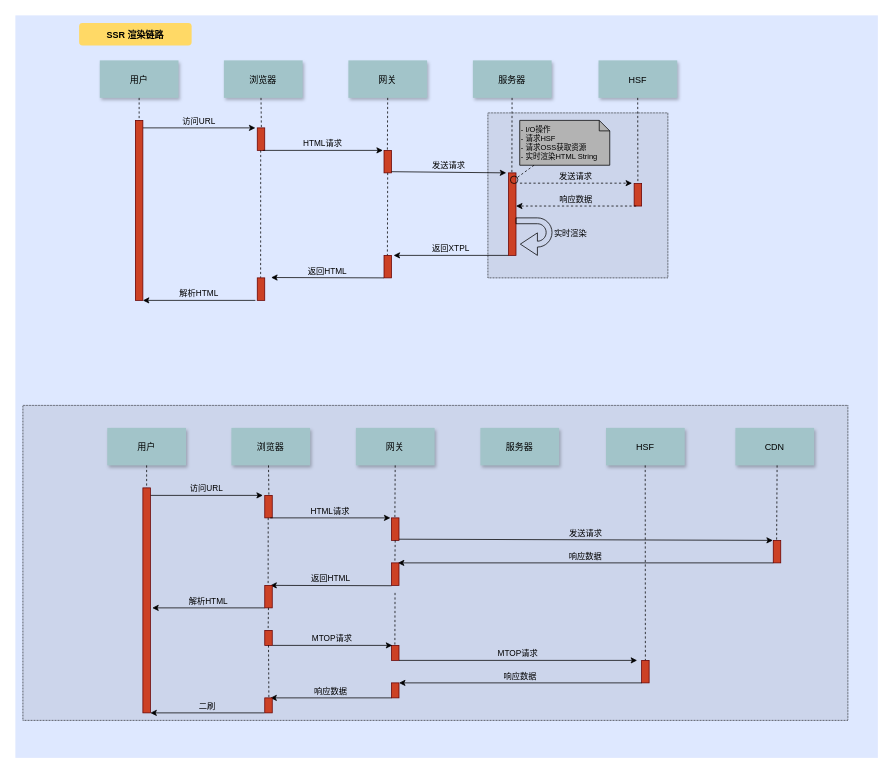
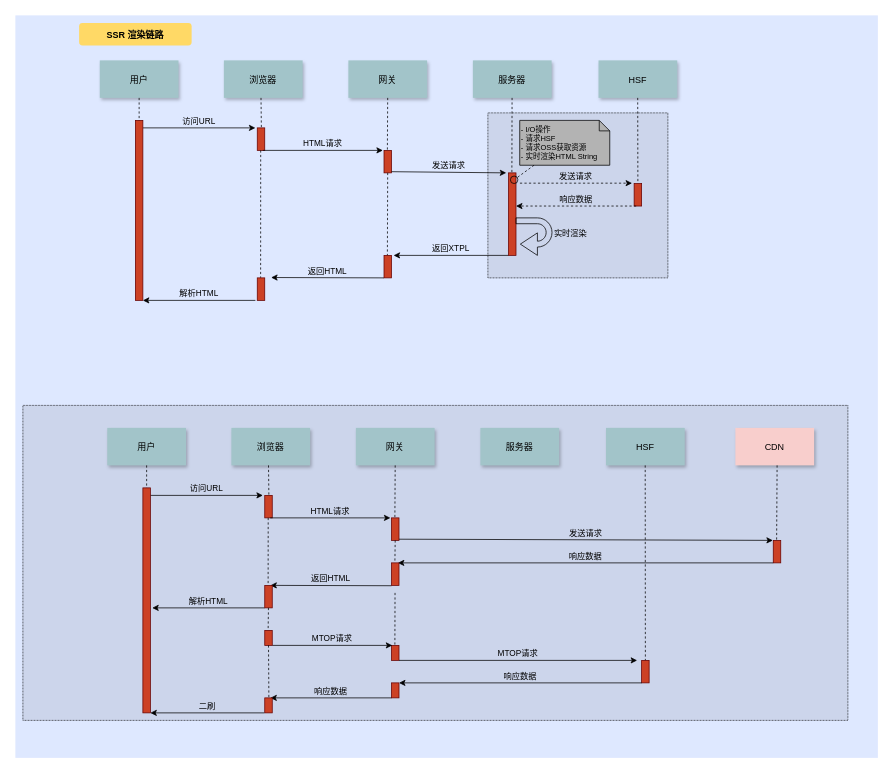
- <mxCell id="59" value="CDN" style="shadow=1;fillColor=#A2C4C9;strokeColor=none" parent="1" vertex="1"><mxGeometry x="980" y="570" width="105" height="50" as="geometry" /></mxCell>
+ <mxCell id="59" value="CDN" style="shadow=1;fillColor=#f8cecc;strokeColor=none;" parent="1" vertex="1"><mxGeometry x="980" y="570" width="105" height="50" as="geometry" /></mxCell>
